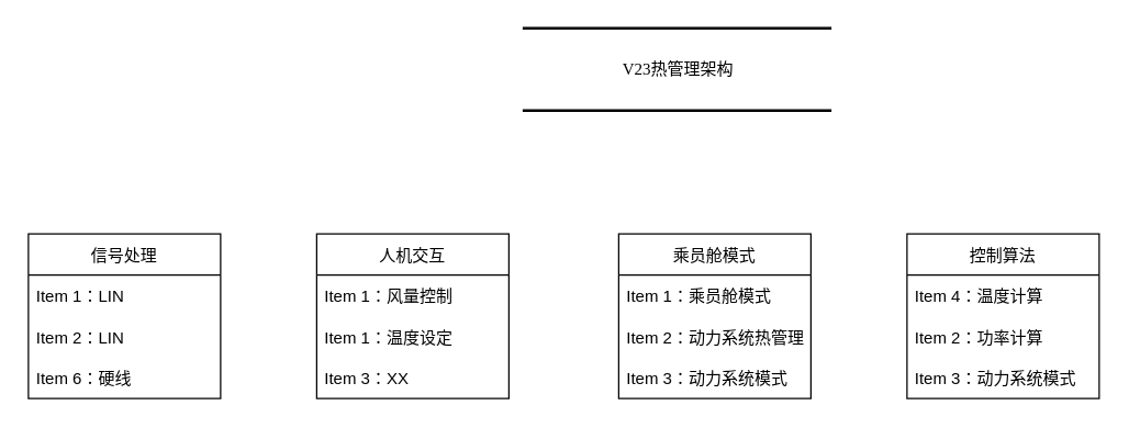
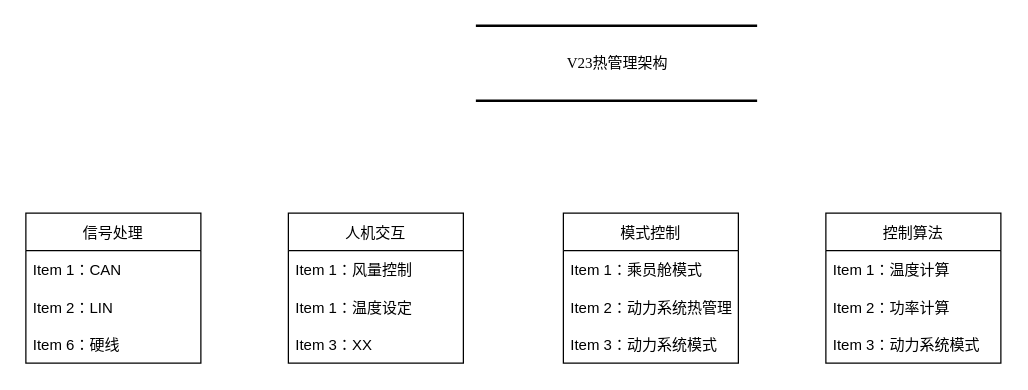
- <mxCell id="11" value="乘员舱模式" style="swimlane;fontStyle=0;childLayout=stackLayout;horizontal=1;startSize=30;horizontalStack=0;resizeParent=1;resizeParentMax=0;resizeLast=0;collapsible=1;marginBottom=0;" vertex="1" parent="1"><mxGeometry x="450" y="170" width="140" height="120" as="geometry" /></mxCell>
+ <mxCell id="11" value="模式控制" style="swimlane;fontStyle=0;childLayout=stackLayout;horizontal=1;startSize=30;horizontalStack=0;resizeParent=1;resizeParentMax=0;resizeLast=0;collapsible=1;marginBottom=0;" vertex="1" parent="1"><mxGeometry x="450" y="170" width="140" height="120" as="geometry" /></mxCell>
- <mxCell id="8" value="Item 1：LIN" style="text;strokeColor=none;fillColor=none;align=left;verticalAlign=middle;spacingLeft=4;spacingRight=4;overflow=hidden;points=[[0,0.5],[1,0.5]];portConstraint=eastwest;rotatable=0;" vertex="1" parent="7"><mxGeometry y="30" width="140" height="30" as="geometry" /></mxCell>
+ <mxCell id="8" value="Item 1：CAN" style="text;strokeColor=none;fillColor=none;align=left;verticalAlign=middle;spacingLeft=4;spacingRight=4;overflow=hidden;points=[[0,0.5],[1,0.5]];portConstraint=eastwest;rotatable=0;" vertex="1" parent="7"><mxGeometry y="30" width="140" height="30" as="geometry" /></mxCell>
- <mxCell id="16" value="Item 4：温度计算" style="text;strokeColor=none;fillColor=none;align=left;verticalAlign=middle;spacingLeft=4;spacingRight=4;overflow=hidden;points=[[0,0.5],[1,0.5]];portConstraint=eastwest;rotatable=0;" vertex="1" parent="15"><mxGeometry y="30" width="140" height="30" as="geometry" /></mxCell>
+ <mxCell id="16" value="Item 1：温度计算" style="text;strokeColor=none;fillColor=none;align=left;verticalAlign=middle;spacingLeft=4;spacingRight=4;overflow=hidden;points=[[0,0.5],[1,0.5]];portConstraint=eastwest;rotatable=0;" vertex="1" parent="15"><mxGeometry y="30" width="140" height="30" as="geometry" /></mxCell>
